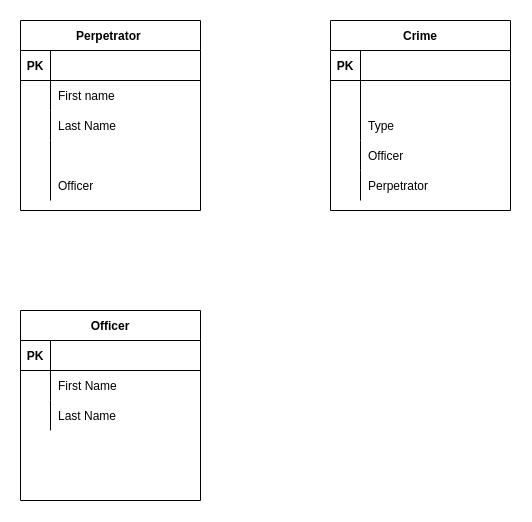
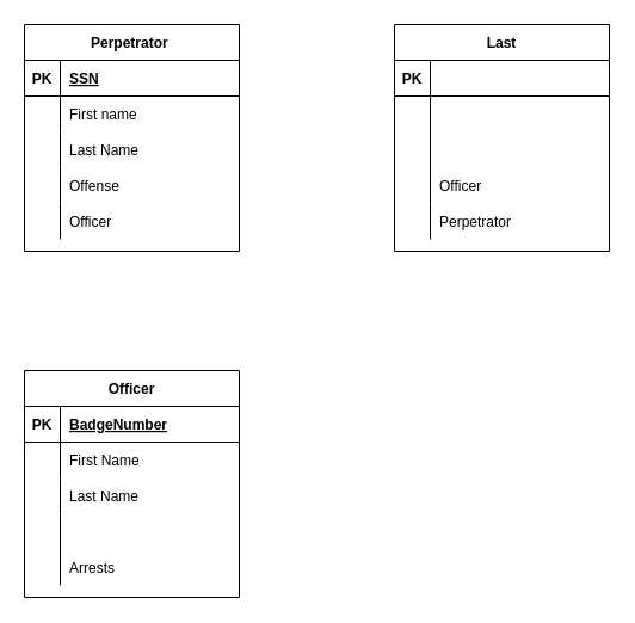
- <mxCell id="18" value="Crime" style="shape=table;startSize=30;container=1;collapsible=1;childLayout=tableLayout;fixedRows=1;rowLines=0;fontStyle=1;align=center;resizeLast=1;" vertex="1" parent="1"><mxGeometry x="330" y="20" width="180" height="190" as="geometry" /></mxCell>
+ <mxCell id="18" value="Last" style="shape=table;startSize=30;container=1;collapsible=1;childLayout=tableLayout;fixedRows=1;rowLines=0;fontStyle=1;align=center;resizeLast=1;" vertex="1" parent="1"><mxGeometry x="330" y="20" width="180" height="190" as="geometry" /></mxCell>
+ <mxCell id="5" value="SSN" style="shape=partialRectangle;connectable=0;fillColor=none;top=0;left=0;bottom=0;right=0;align=left;spacingLeft=6;fontStyle=5;overflow=hidden;" vertex="1" parent="3"><mxGeometry x="30" width="150" height="30" as="geometry" /></mxCell>
- <mxCell id="25" value="Type" style="shape=partialRectangle;connectable=0;fillColor=none;top=0;left=0;bottom=0;right=0;align=left;spacingLeft=6;overflow=hidden;" vertex="1" parent="23"><mxGeometry x="30" width="150" height="30" as="geometry" /></mxCell>
+ <mxCell id="14" value="Offense" style="shape=partialRectangle;connectable=0;fillColor=none;top=0;left=0;bottom=0;right=0;align=left;spacingLeft=6;overflow=hidden;" vertex="1" parent="12"><mxGeometry x="30" width="150" height="30" as="geometry" /></mxCell>
+ <mxCell id="35" value="BadgeNumber" style="shape=partialRectangle;connectable=0;fillColor=none;top=0;left=0;bottom=0;right=0;align=left;spacingLeft=6;fontStyle=5;overflow=hidden;" vertex="1" parent="33"><mxGeometry x="30" width="150" height="30" as="geometry" /></mxCell>
+ <mxCell id="46" value="Arrests" style="shape=partialRectangle;connectable=0;fillColor=none;top=0;left=0;bottom=0;right=0;align=left;spacingLeft=6;overflow=hidden;" vertex="1" parent="44"><mxGeometry x="30" width="150" height="30" as="geometry" /></mxCell>
